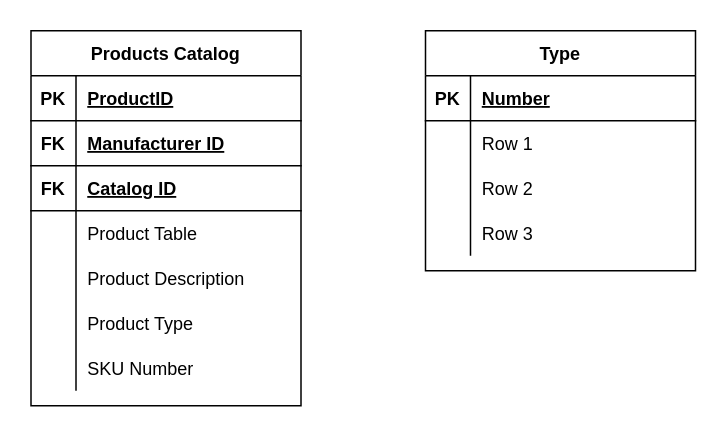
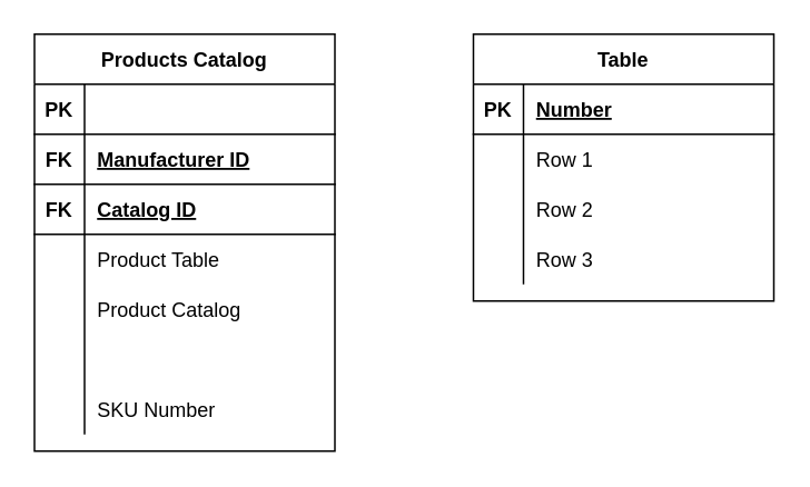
- <mxCell id="24" value="Type" style="shape=table;startSize=30;container=1;collapsible=1;childLayout=tableLayout;fixedRows=1;rowLines=0;fontStyle=1;align=center;resizeLast=1;" vertex="1" parent="1"><mxGeometry x="283" y="20" width="180" height="160" as="geometry" /></mxCell>
+ <mxCell id="24" value="Table" style="shape=table;startSize=30;container=1;collapsible=1;childLayout=tableLayout;fixedRows=1;rowLines=0;fontStyle=1;align=center;resizeLast=1;" vertex="1" parent="1"><mxGeometry x="283" y="20" width="180" height="160" as="geometry" /></mxCell>
- <mxCell id="5" value="ProductID" style="shape=partialRectangle;connectable=0;fillColor=none;top=0;left=0;bottom=0;right=0;align=left;spacingLeft=6;fontStyle=5;overflow=hidden;" vertex="1" parent="3"><mxGeometry x="30" width="150" height="30" as="geometry" /></mxCell>
- <mxCell id="17" value="Product Description" style="shape=partialRectangle;connectable=0;fillColor=none;top=0;left=0;bottom=0;right=0;align=left;spacingLeft=6;overflow=hidden;" vertex="1" parent="15"><mxGeometry x="30" width="150" height="30" as="geometry" /></mxCell>
+ <mxCell id="17" value="Product Catalog" style="shape=partialRectangle;connectable=0;fillColor=none;top=0;left=0;bottom=0;right=0;align=left;spacingLeft=6;overflow=hidden;" vertex="1" parent="15"><mxGeometry x="30" width="150" height="30" as="geometry" /></mxCell>
- <mxCell id="20" value="Product Type" style="shape=partialRectangle;connectable=0;fillColor=none;top=0;left=0;bottom=0;right=0;align=left;spacingLeft=6;overflow=hidden;" vertex="1" parent="18"><mxGeometry x="30" width="150" height="30" as="geometry" /></mxCell>
